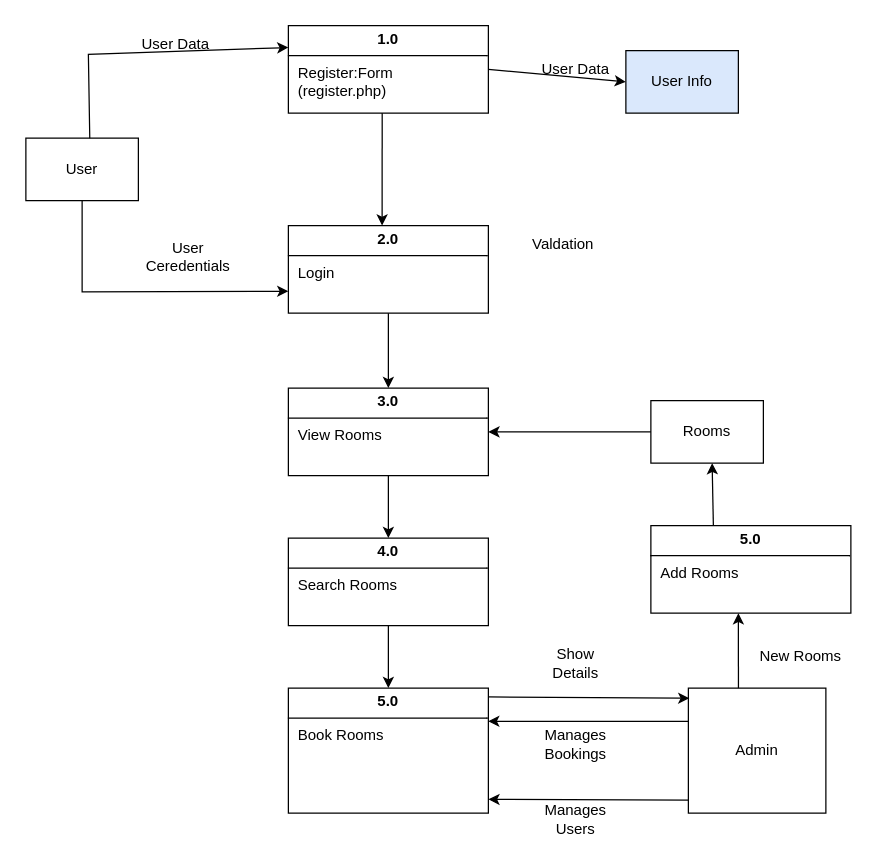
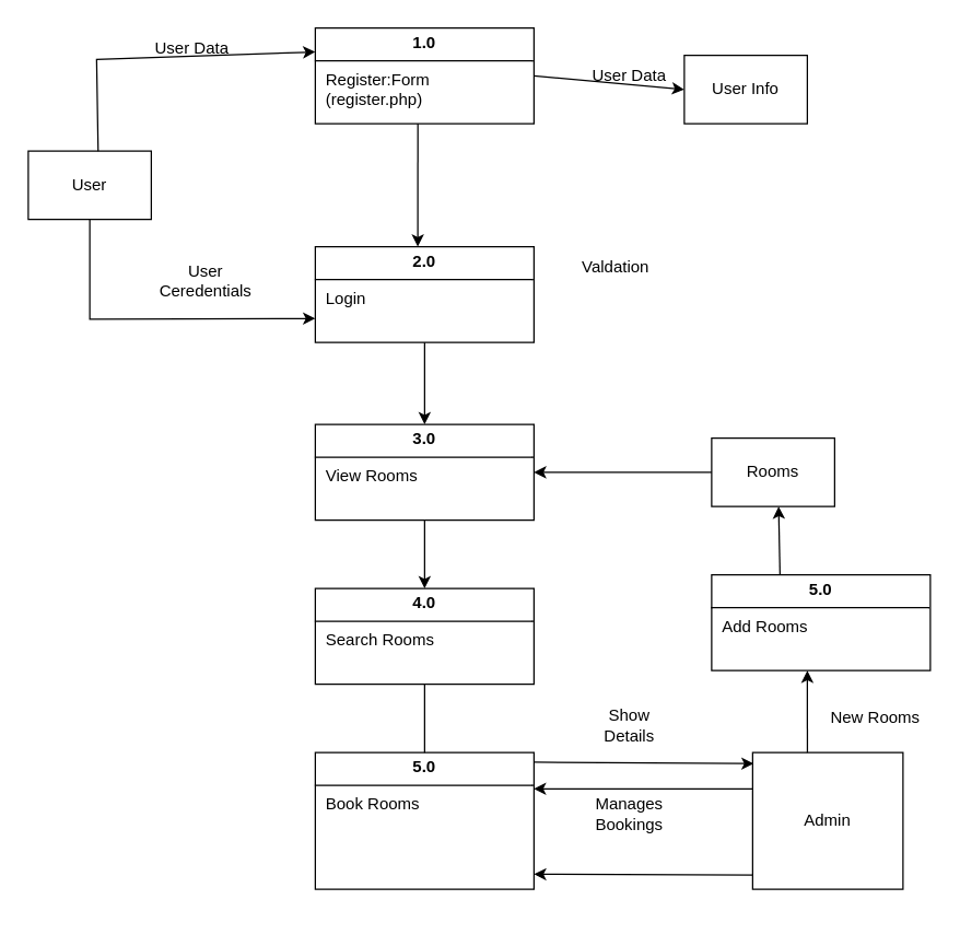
- <mxCell id="8" value="User Info" style="html=1;whiteSpace=wrap;fillColor=#dae8fc;" parent="1" vertex="1"><mxGeometry x="500" y="40" width="90" height="50" as="geometry" /></mxCell>
+ <mxCell id="8" value="User Info" style="html=1;whiteSpace=wrap;" parent="1" vertex="1"><mxGeometry x="500" y="40" width="90" height="50" as="geometry" /></mxCell>
- <mxCell id="23" value="" style="endArrow=classic;html=1;rounded=0;entryX=0.5;entryY=0;entryDx=0;entryDy=0;exitX=0.5;exitY=1;exitDx=0;exitDy=0;" parent="1" source="5" target="6" edge="1"><mxGeometry width="50" height="50" relative="1" as="geometry"><mxPoint x="320" y="390" as="sourcePoint" /><mxPoint x="320" y="440" as="targetPoint" /></mxGeometry></mxCell>
+ <mxCell id="23" value="" style="endArrow=none;html=1;rounded=0;entryX=0.5;entryY=0;entryDx=0;entryDy=0;exitX=0.5;exitY=1;exitDx=0;exitDy=0;" parent="1" source="5" target="6" edge="1"><mxGeometry width="50" height="50" relative="1" as="geometry"><mxPoint x="320" y="390" as="sourcePoint" /><mxPoint x="320" y="440" as="targetPoint" /></mxGeometry></mxCell>
- <mxCell id="16" value="Manages Users" style="text;html=1;align=center;verticalAlign=middle;whiteSpace=wrap;rounded=0;" parent="1" vertex="1"><mxGeometry x="430" y="640" width="60" height="30" as="geometry" /></mxCell>
